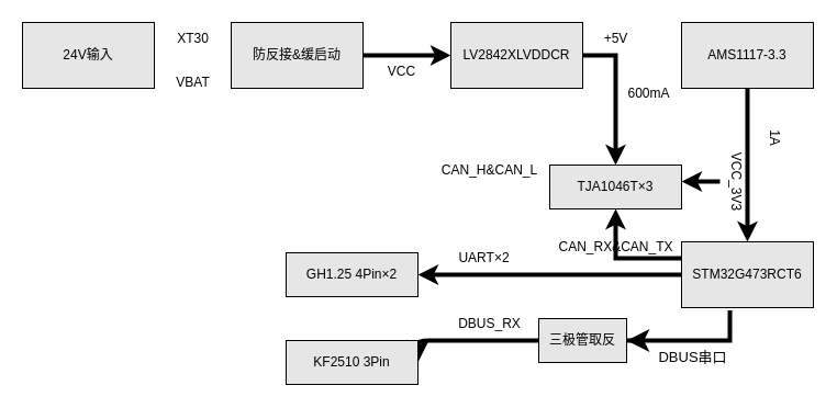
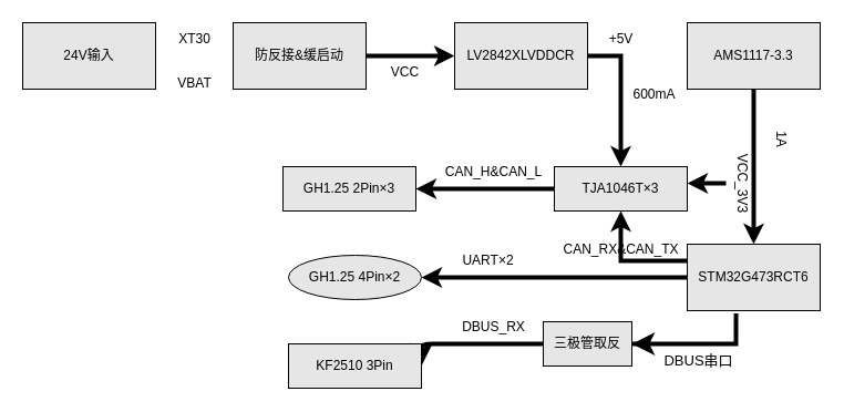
+ <mxCell id="27" value="GH1.25 2Pin×3" style="rounded=0;whiteSpace=wrap;html=1;fontSize=12;fontColor=#000000;fillColor=#E6E6E6;fillStyle=auto;gradientColor=none;" vertex="1" parent="1"><mxGeometry x="255" y="150" width="120" height="40" as="geometry" /></mxCell>
+ <mxCell id="11" value="" style="edgeStyle=none;html=1;fontSize=6;fontColor=#000000;entryX=1;entryY=0.5;entryDx=0;entryDy=0;strokeColor=#000000;strokeWidth=4;" parent="1" source="12" target="27" edge="1"><mxGeometry relative="1" as="geometry"><mxPoint x="415" y="170" as="targetPoint" /></mxGeometry></mxCell>
- <mxCell id="30" value="GH1.25 4Pin×2" style="rounded=0;whiteSpace=wrap;html=1;fontSize=12;fontColor=#000000;fillColor=#E6E6E6;fillStyle=auto;gradientColor=none;" vertex="1" parent="1"><mxGeometry x="260" y="230" width="120" height="40" as="geometry" /></mxCell>
+ <mxCell id="30" value="GH1.25 4Pin×2" style="ellipse;whiteSpace=wrap;html=1;fontSize=12;fontColor=#000000;fillColor=#E6E6E6;fillStyle=auto;gradientColor=none;" vertex="1" parent="1"><mxGeometry x="260" y="230" width="120" height="40" as="geometry" /></mxCell>
